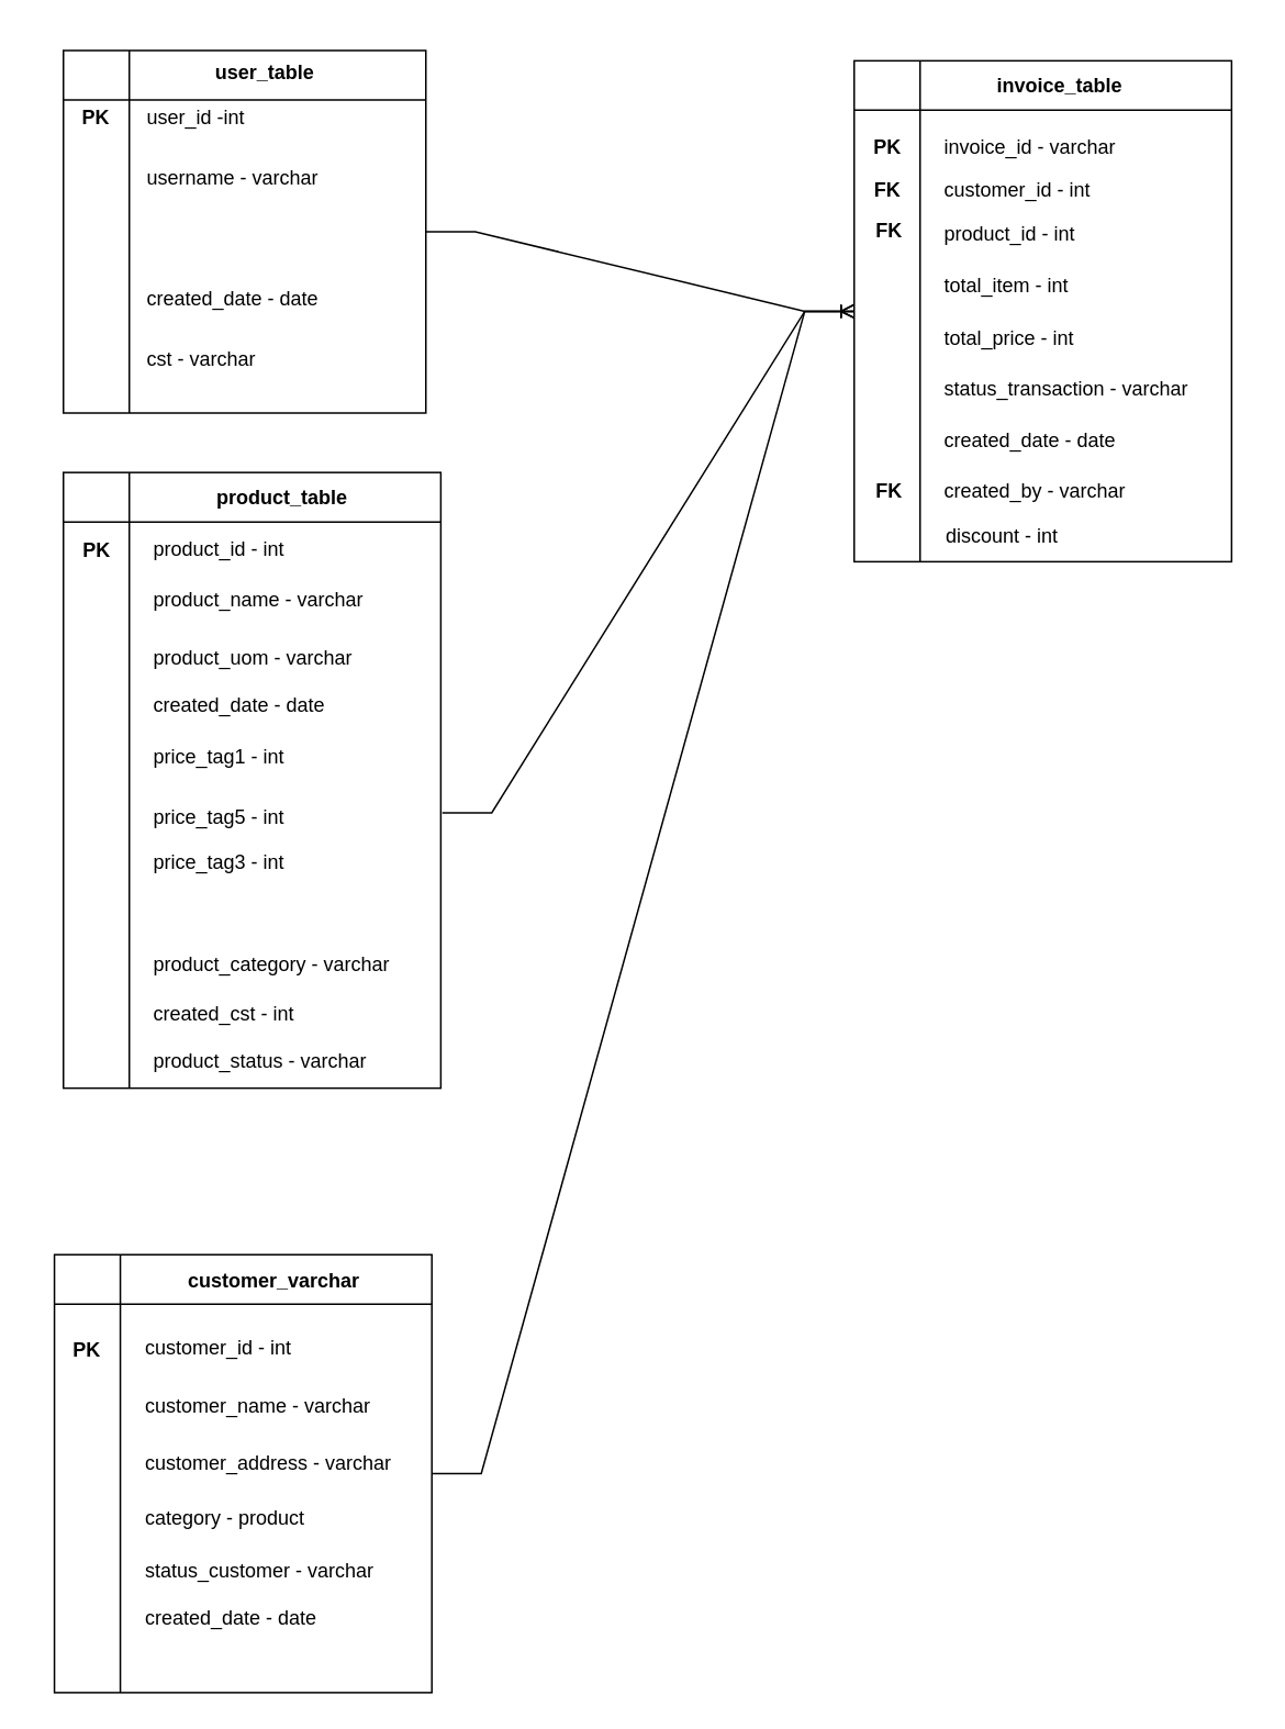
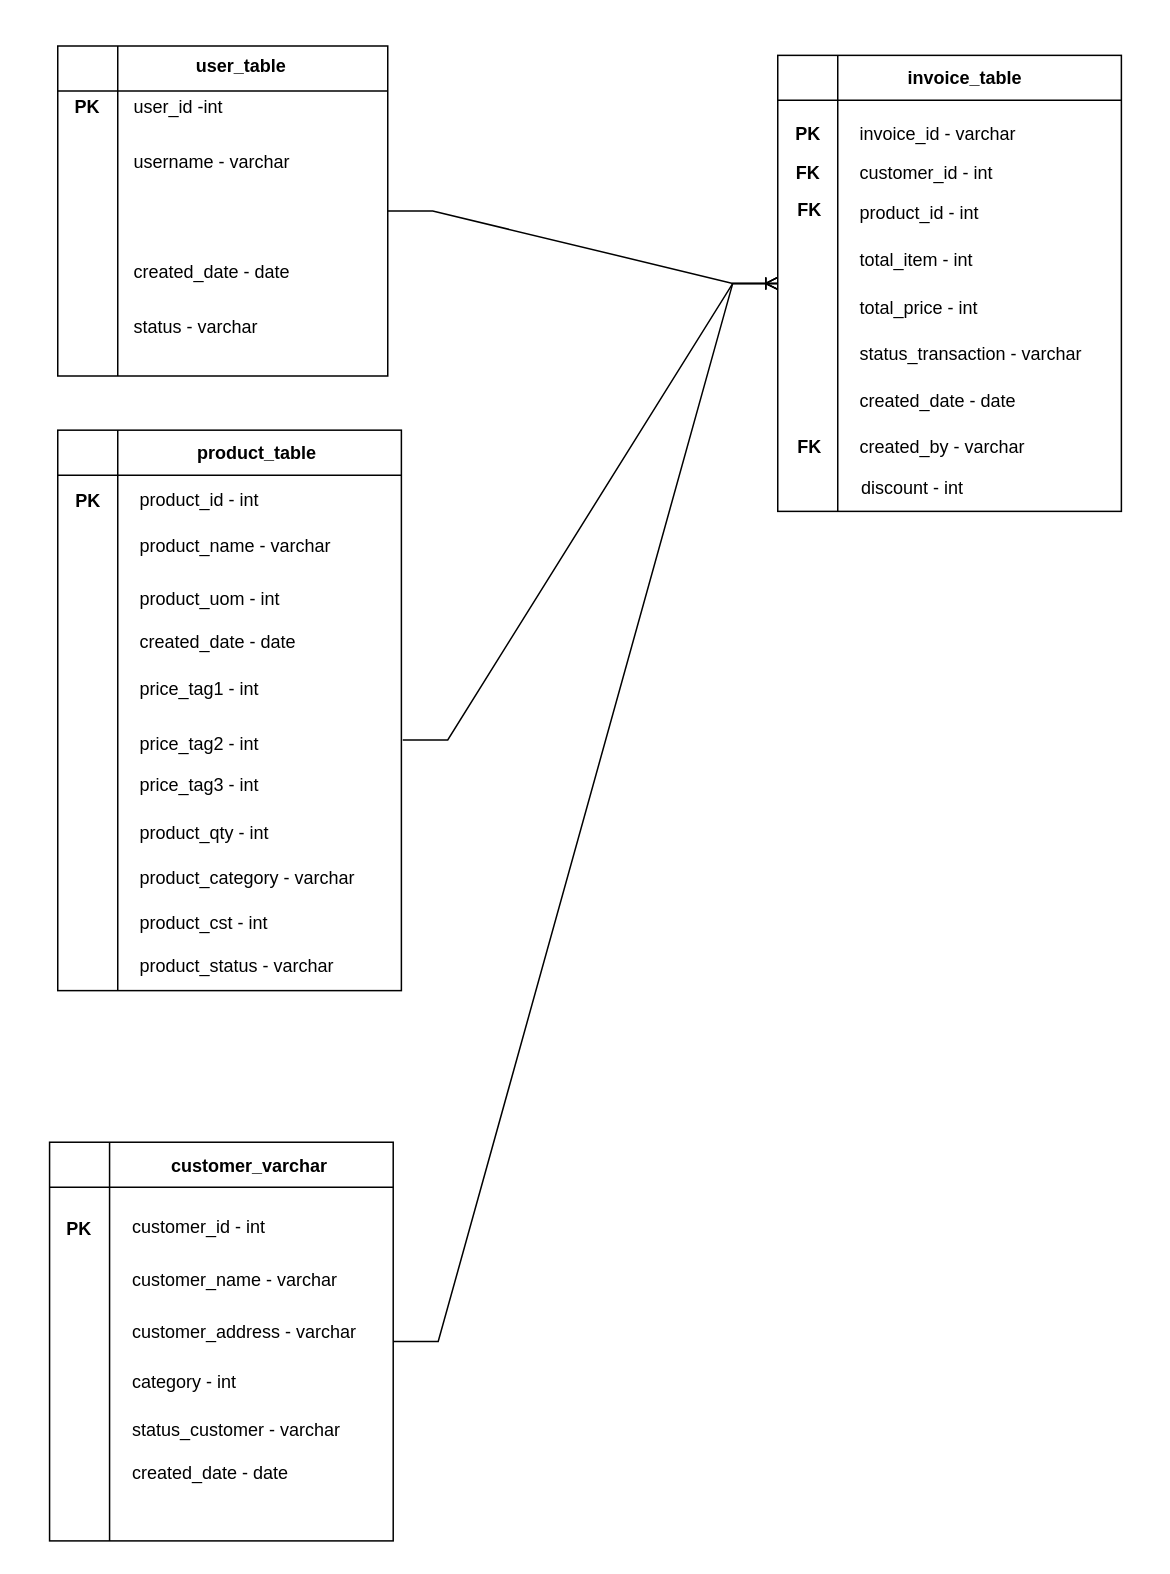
- <mxCell id="10" value="cst - varchar" style="text;html=1;strokeColor=none;fillColor=none;align=left;verticalAlign=middle;whiteSpace=wrap;rounded=0;" parent="6" vertex="1"><mxGeometry y="146.667" width="146.667" height="27.5" as="geometry" /></mxCell>
+ <mxCell id="10" value="status - varchar" style="text;html=1;strokeColor=none;fillColor=none;align=left;verticalAlign=middle;whiteSpace=wrap;rounded=0;" parent="6" vertex="1"><mxGeometry y="146.667" width="146.667" height="27.5" as="geometry" /></mxCell>
- <mxCell id="21" value="product_uom - varchar" style="text;html=1;strokeColor=none;fillColor=none;align=left;verticalAlign=middle;whiteSpace=wrap;rounded=0;" parent="13" vertex="1"><mxGeometry x="53.33" y="109.859" width="160" height="38.152" as="geometry" /></mxCell>
+ <mxCell id="21" value="product_uom - int" style="text;html=1;strokeColor=none;fillColor=none;align=left;verticalAlign=middle;whiteSpace=wrap;rounded=0;" parent="13" vertex="1"><mxGeometry x="53.33" y="109.859" width="160" height="38.152" as="geometry" /></mxCell>
- <mxCell id="23" value="price_tag5 - int" style="text;html=1;strokeColor=none;fillColor=none;align=left;verticalAlign=middle;whiteSpace=wrap;rounded=0;" parent="13" vertex="1"><mxGeometry x="53.33" y="207.519" width="160" height="38.155" as="geometry" /></mxCell>
+ <mxCell id="23" value="price_tag2 - int" style="text;html=1;strokeColor=none;fillColor=none;align=left;verticalAlign=middle;whiteSpace=wrap;rounded=0;" parent="13" vertex="1"><mxGeometry x="53.33" y="207.519" width="160" height="38.155" as="geometry" /></mxCell>
+ <mxCell id="24" value="product_qty - int" style="text;html=1;strokeColor=none;fillColor=none;align=left;verticalAlign=middle;whiteSpace=wrap;rounded=0;" parent="13" vertex="1"><mxGeometry x="53.33" y="270.251" width="160" height="29.574" as="geometry" /></mxCell>
- <mxCell id="26" value="created_cst - int" style="text;html=1;strokeColor=none;fillColor=none;align=left;verticalAlign=middle;whiteSpace=wrap;rounded=0;" vertex="1" parent="13"><mxGeometry x="53.33" y="330.248" width="160" height="29.164" as="geometry" /></mxCell>
+ <mxCell id="26" value="product_cst - int" style="text;html=1;strokeColor=none;fillColor=none;align=left;verticalAlign=middle;whiteSpace=wrap;rounded=0;" vertex="1" parent="13"><mxGeometry x="53.33" y="330.248" width="160" height="29.164" as="geometry" /></mxCell>
- <mxCell id="36" value="category - product" style="text;html=1;strokeColor=none;fillColor=none;align=left;verticalAlign=middle;whiteSpace=wrap;rounded=0;" parent="30" vertex="1"><mxGeometry x="53.33" y="159.999" width="160" height="22.399" as="geometry" /></mxCell>
+ <mxCell id="36" value="category - int" style="text;html=1;strokeColor=none;fillColor=none;align=left;verticalAlign=middle;whiteSpace=wrap;rounded=0;" parent="30" vertex="1"><mxGeometry x="53.33" y="159.999" width="160" height="22.399" as="geometry" /></mxCell>
